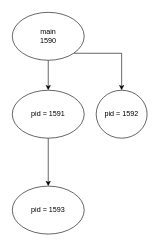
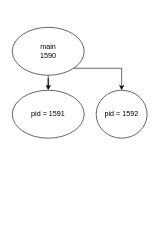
- <mxCell id="4" value="main&lt;br&gt;1590" style="ellipse;whiteSpace=wrap;html=1;" vertex="1" parent="1"><mxGeometry x="20" y="20" width="120" height="80" as="geometry" /></mxCell>
+ <mxCell id="4" value="main&lt;br&gt;1590" style="ellipse;whiteSpace=wrap;html=1;" vertex="1" parent="1"><mxGeometry x="20" y="45" width="120" height="80" as="geometry" /></mxCell>
- <mxCell id="5" style="edgeStyle=orthogonalEdgeStyle;rounded=0;orthogonalLoop=1;jettySize=auto;html=1;exitX=0.5;exitY=1;exitDx=0;exitDy=0;entryX=0.5;entryY=0;entryDx=0;entryDy=0;" edge="1" parent="1" source="6" target="8"><mxGeometry relative="1" as="geometry" /></mxCell>
- <mxCell id="8" value="pid = 1593" style="ellipse;whiteSpace=wrap;html=1;" vertex="1" parent="1"><mxGeometry x="20" y="310" width="120" height="80" as="geometry" /></mxCell>
